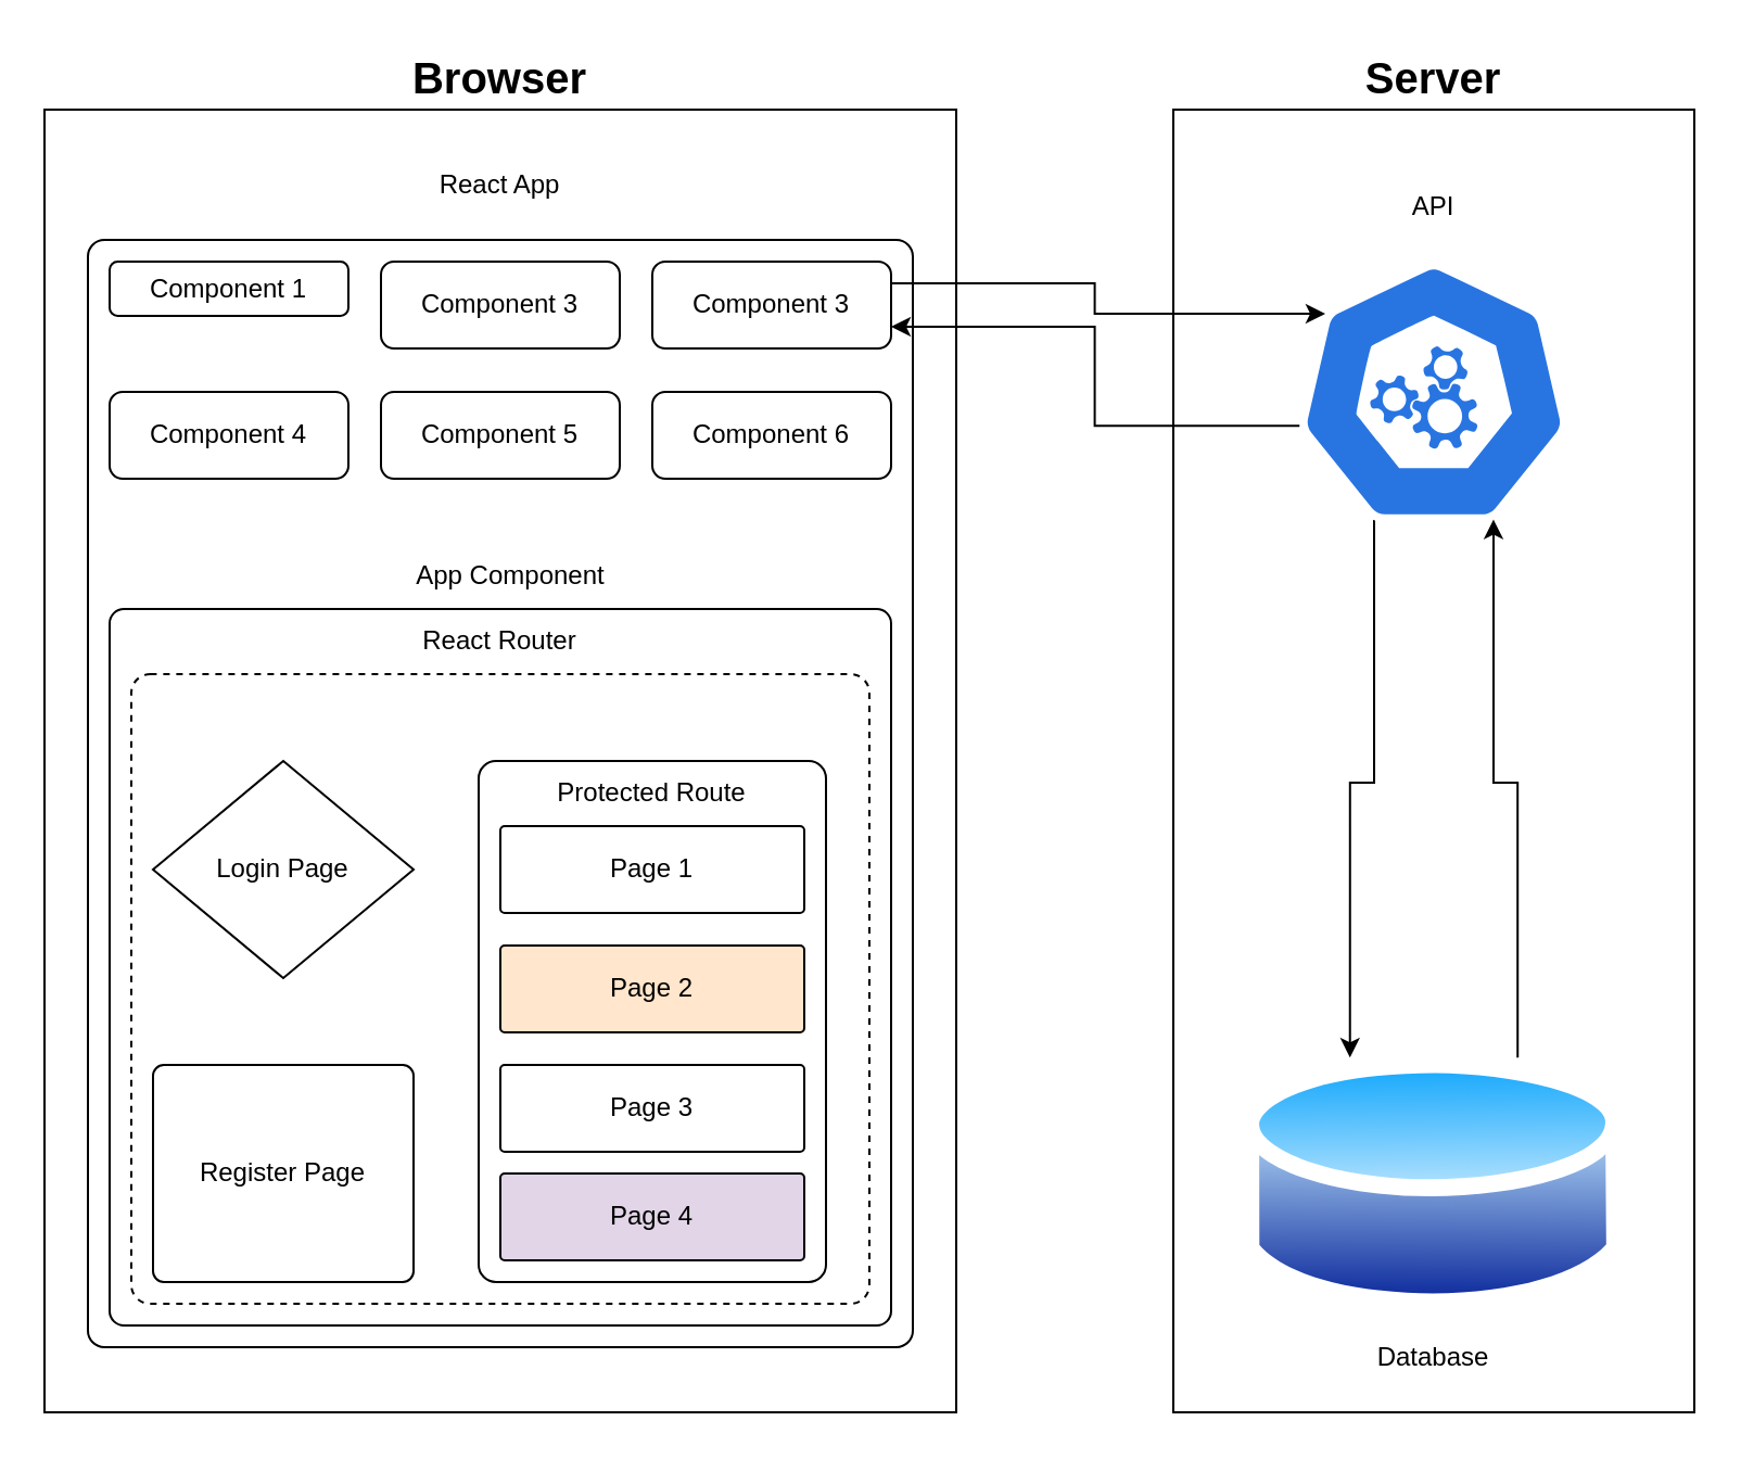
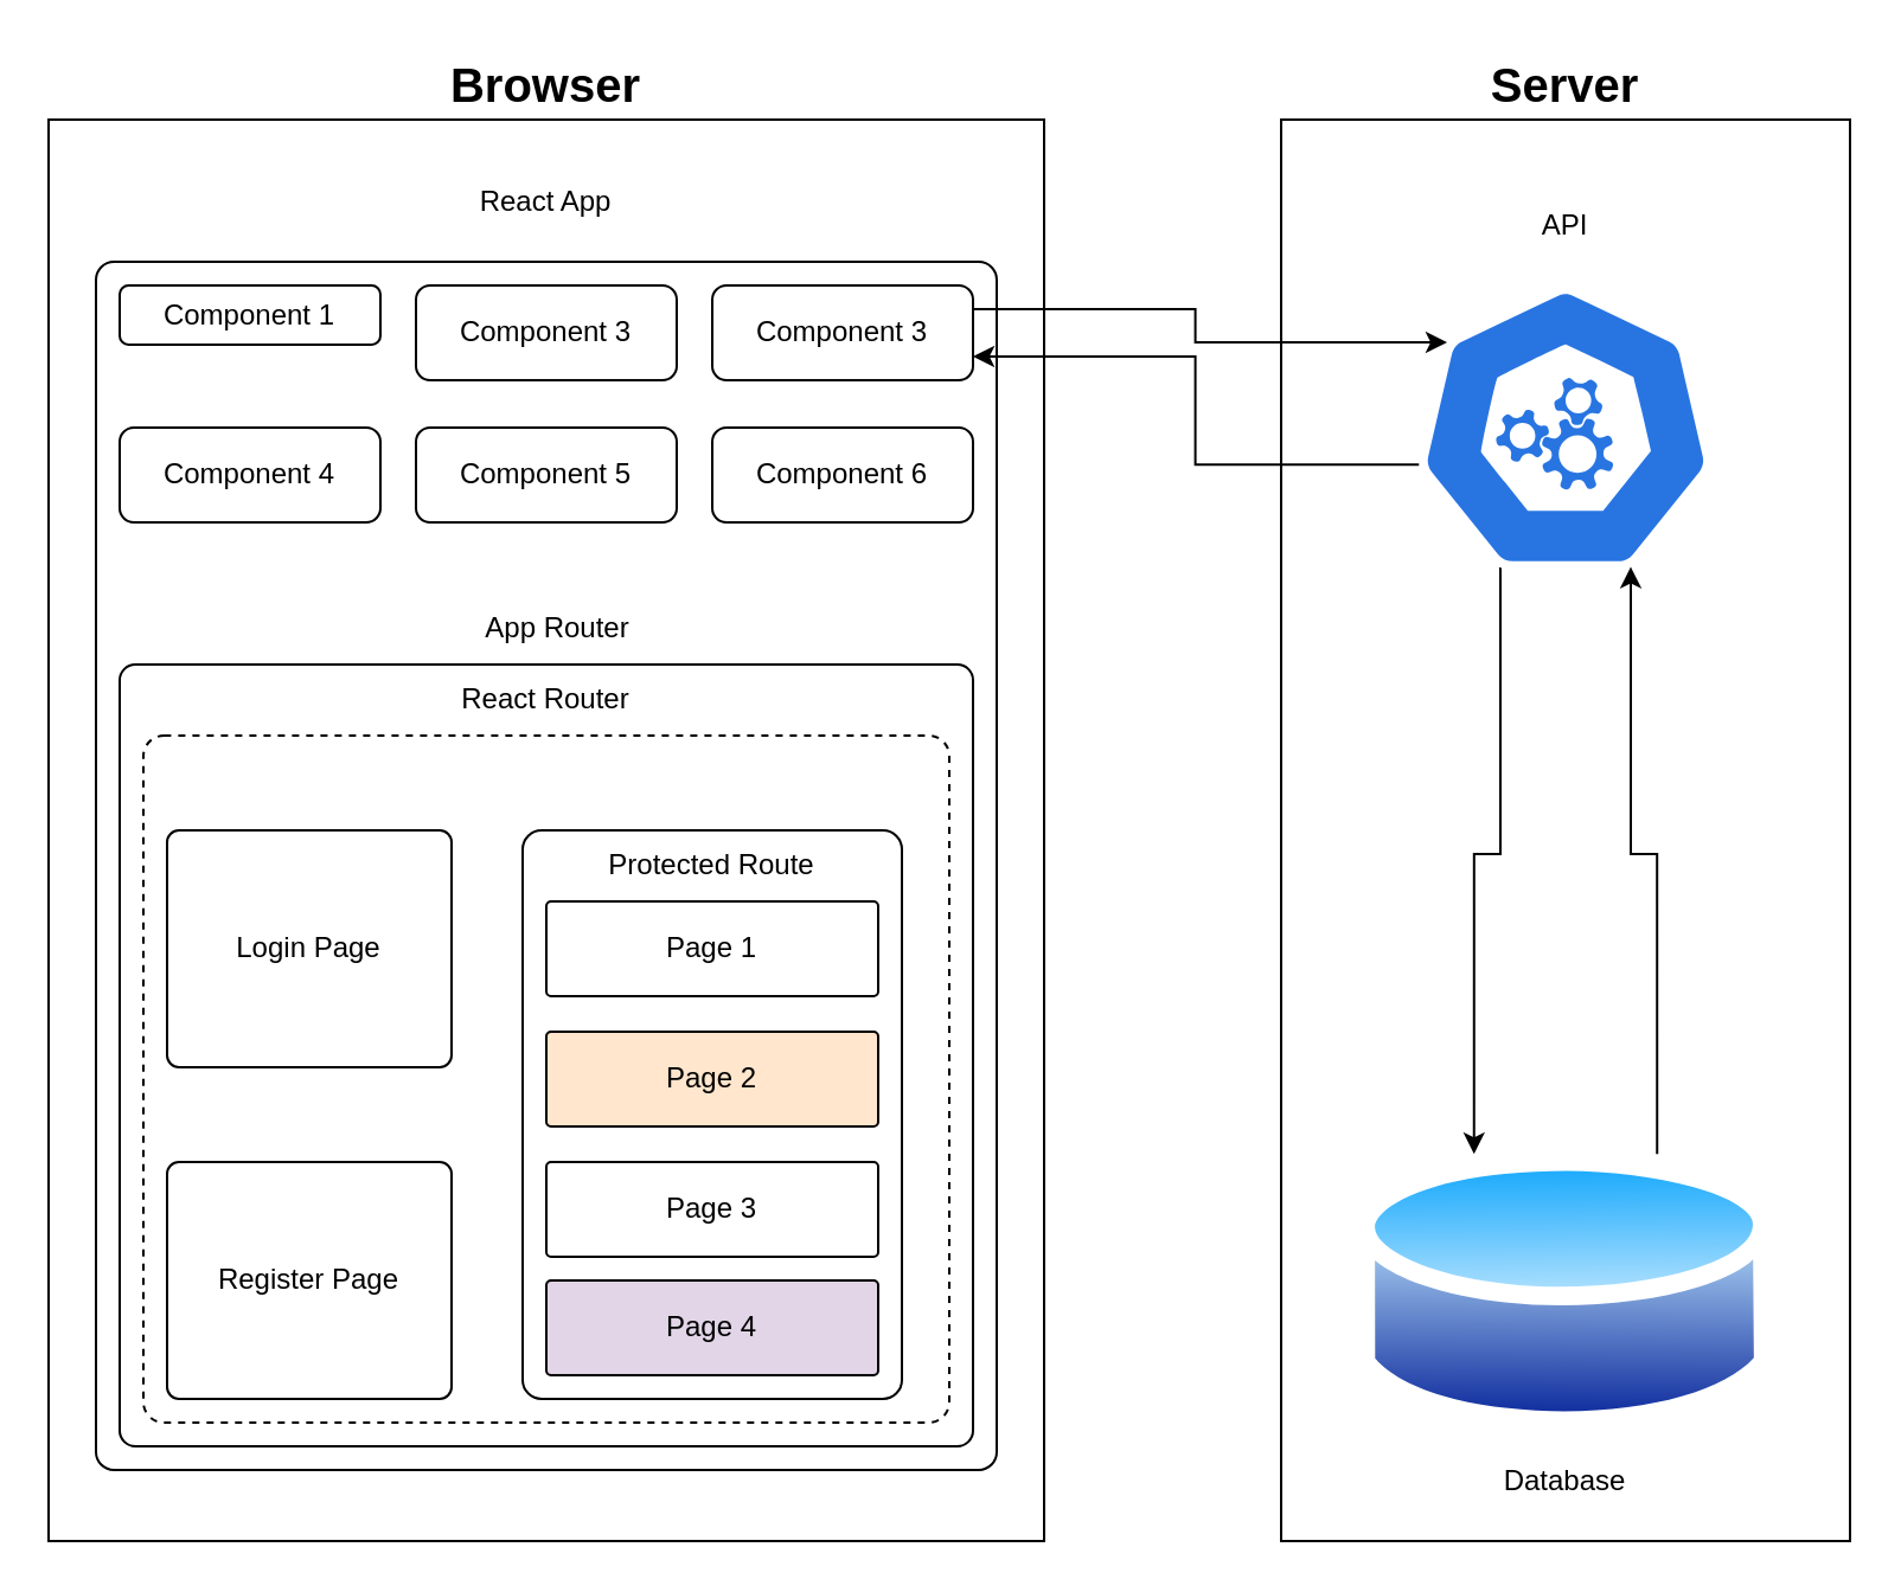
- <mxCell id="20" value="App Component" style="text;html=1;strokeColor=none;fillColor=none;align=center;verticalAlign=middle;whiteSpace=wrap;rounded=0;" vertex="1" parent="1"><mxGeometry x="190" y="250" width="90" height="30" as="geometry" /></mxCell>
+ <mxCell id="20" value="App Router" style="text;html=1;strokeColor=none;fillColor=none;align=center;verticalAlign=middle;whiteSpace=wrap;rounded=0;" vertex="1" parent="1"><mxGeometry x="190" y="250" width="90" height="30" as="geometry" /></mxCell>
- <mxCell id="26" value="Login Page" style="rhombus;whiteSpace=wrap;html=1;arcSize=5;" vertex="1" parent="1"><mxGeometry x="70" y="350" width="120" height="100" as="geometry" /></mxCell>
+ <mxCell id="26" value="Login Page" style="rounded=1;whiteSpace=wrap;html=1;arcSize=5;" vertex="1" parent="1"><mxGeometry x="70" y="350" width="120" height="100" as="geometry" /></mxCell>
